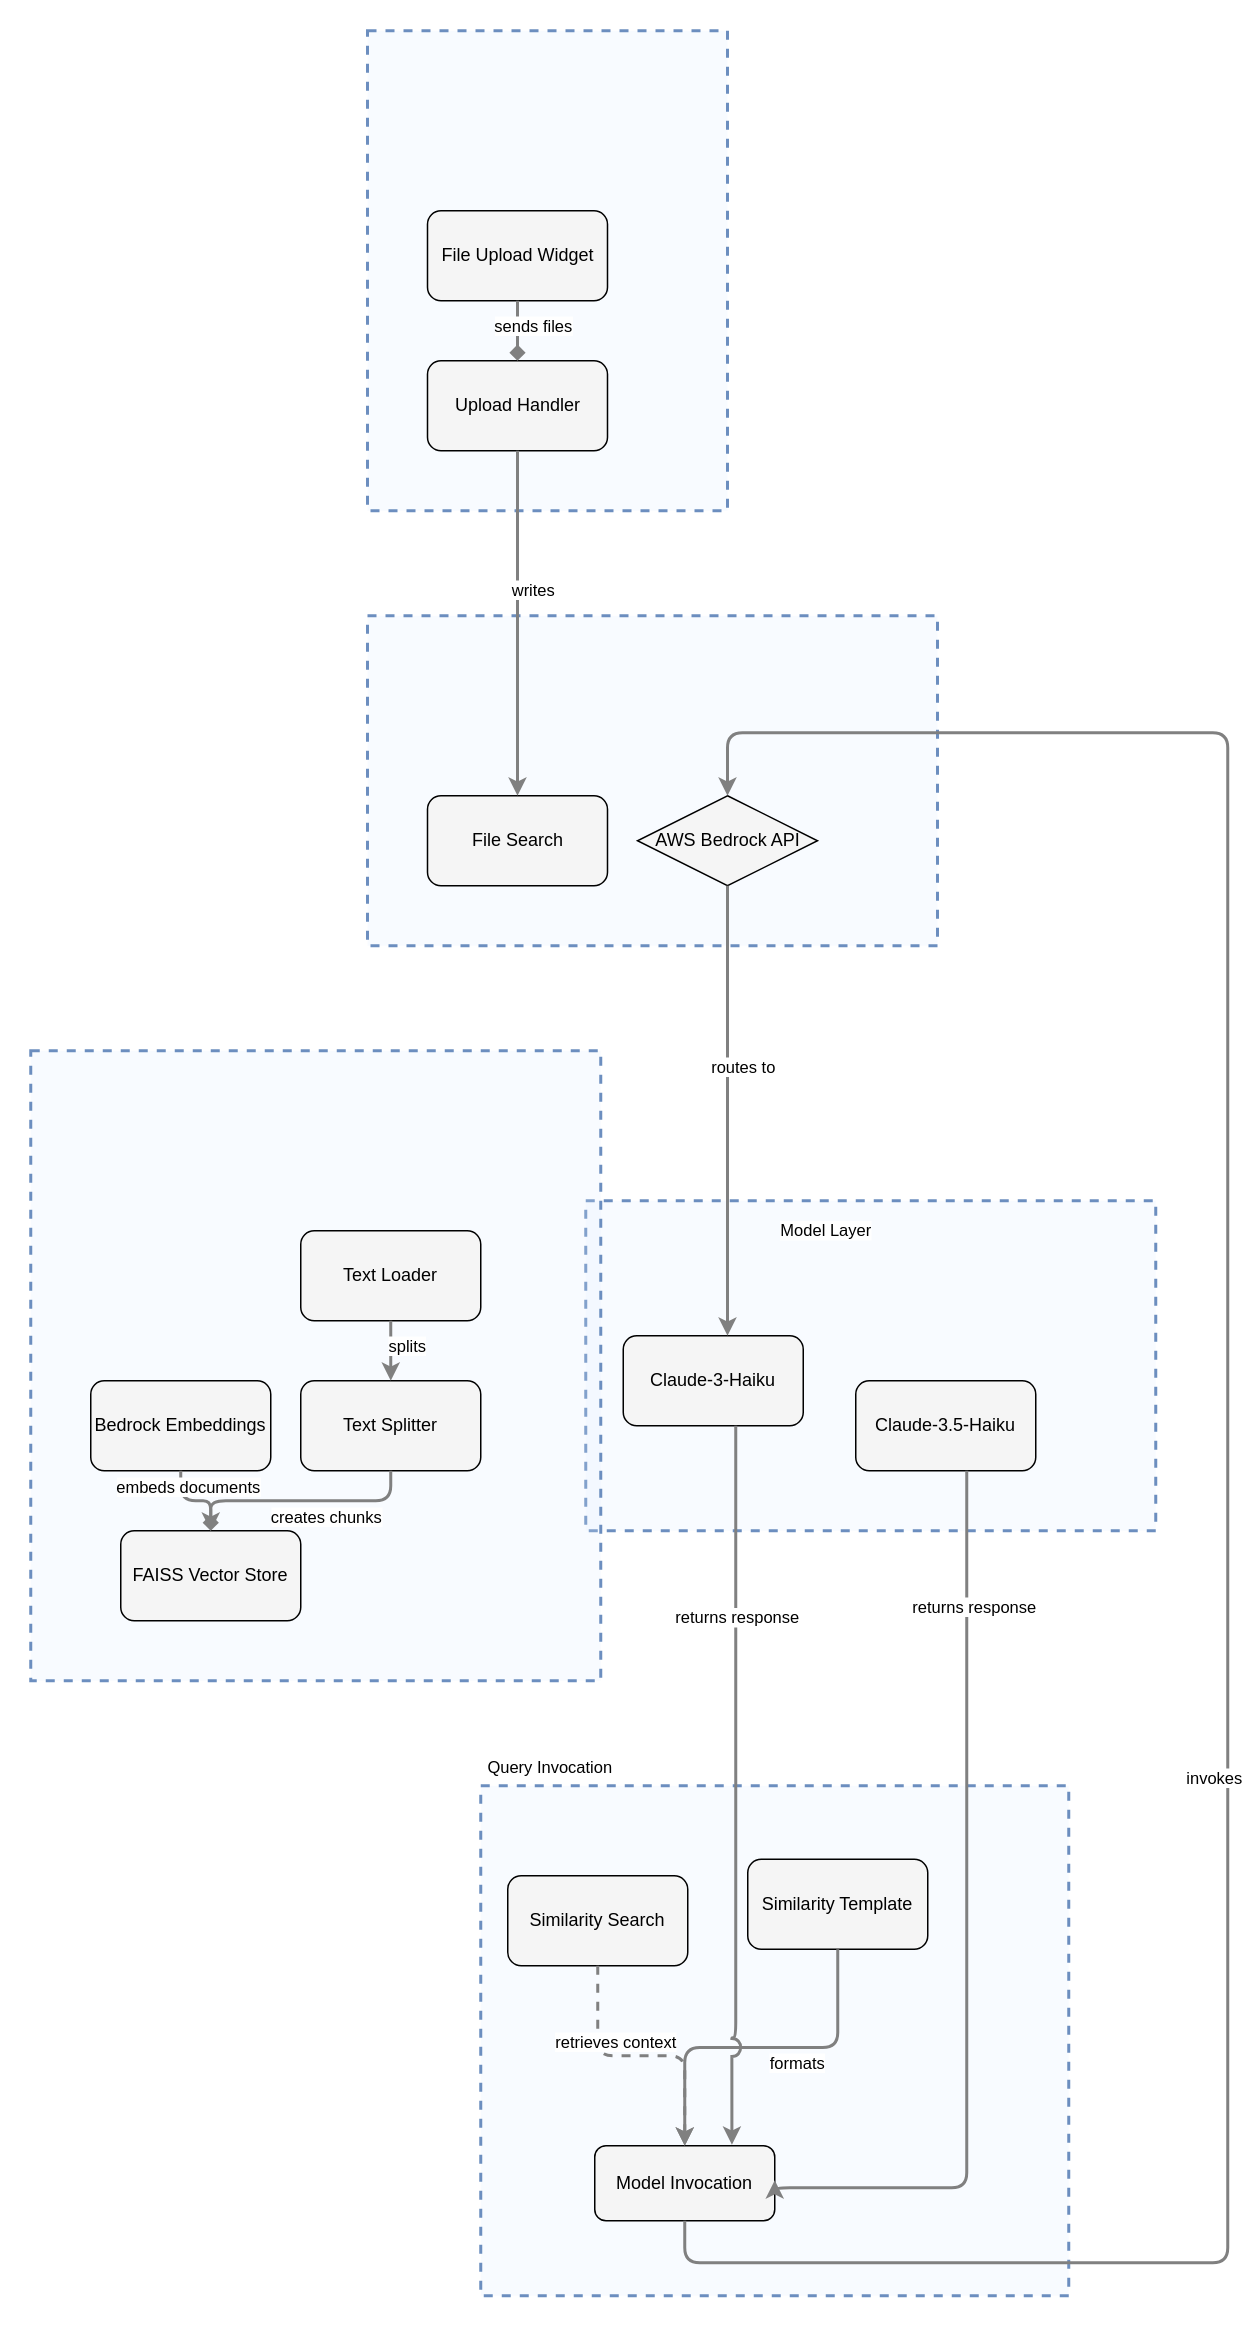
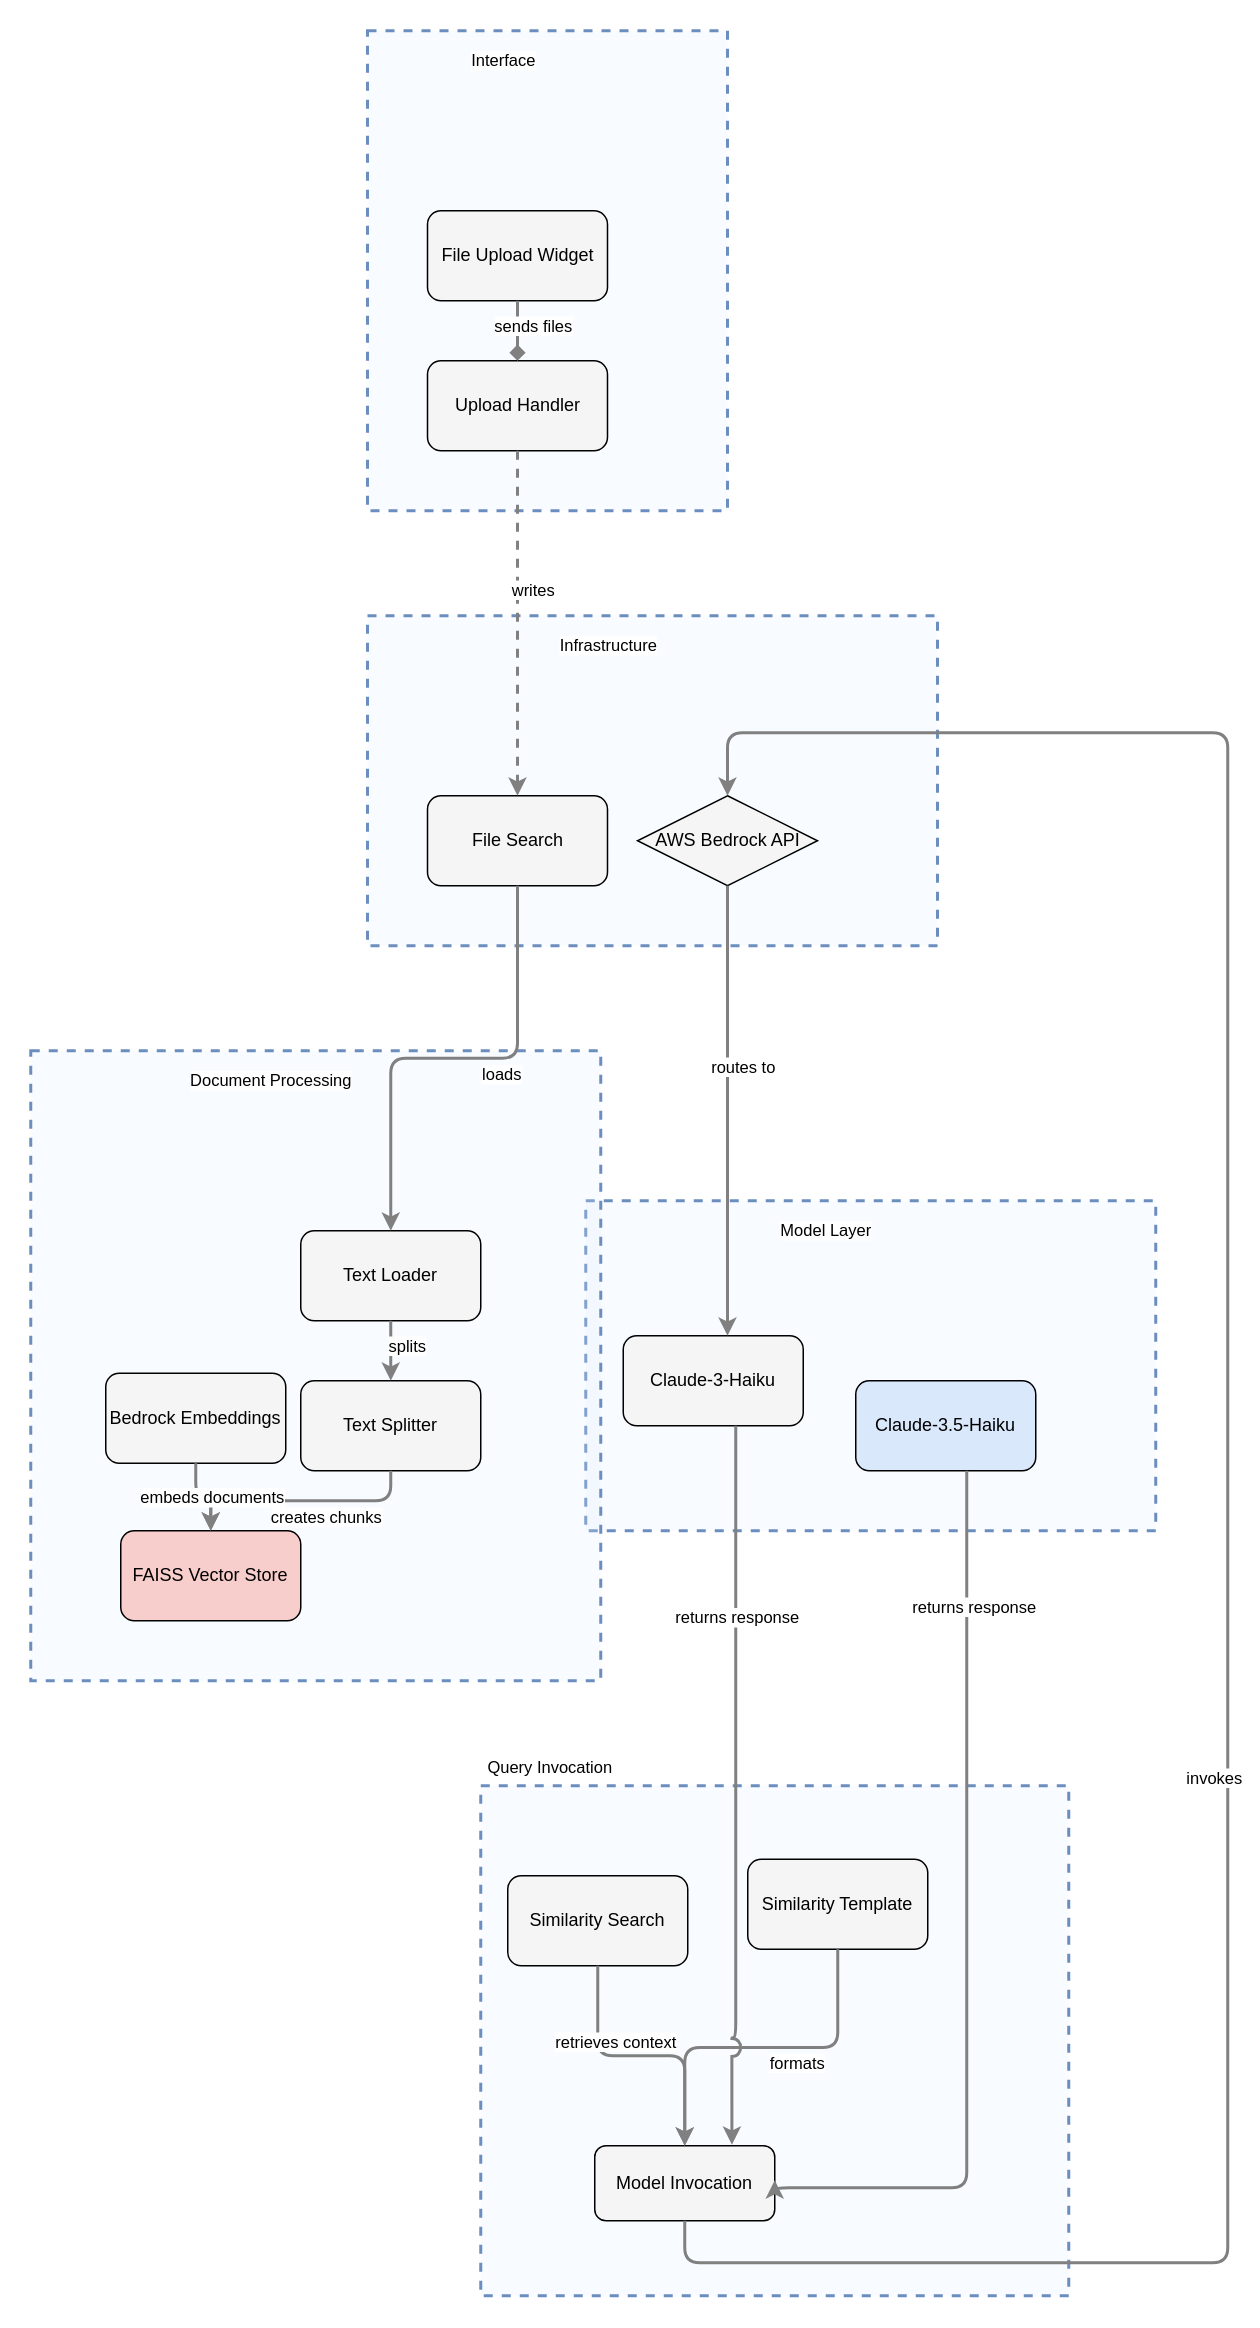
+ <mxCell id="24" value="Interface" style="edgeLabel;html=1;align=center;verticalAlign=middle;resizable=0;labelBackgroundColor=white;spacing=5" parent="1" vertex="1"><mxGeometry x="252.5" y="28" width="164" height="24" as="geometry" /></mxCell>
+ <mxCell id="5" value="Infrastructure" style="edgeLabel;html=1;align=center;verticalAlign=middle;resizable=0;labelBackgroundColor=white;spacing=5" parent="1" vertex="1"><mxGeometry x="252.5" y="418" width="304" height="24" as="geometry" /></mxCell>
- <mxCell id="27" style="edgeStyle=orthogonalEdgeStyle;rounded=1;orthogonalLoop=1;jettySize=auto;html=1;strokeColor=#808080;strokeWidth=2;jumpStyle=arc;jumpSize=10;spacing=15;labelBackgroundColor=white;labelBorderColor=none" parent="1" source="23" target="3" edge="1"><mxGeometry relative="1" as="geometry" /></mxCell>
+ <mxCell id="27" style="edgeStyle=orthogonalEdgeStyle;rounded=1;orthogonalLoop=1;jettySize=auto;html=1;strokeColor=#808080;strokeWidth=2;jumpStyle=arc;jumpSize=10;spacing=15;labelBackgroundColor=white;labelBorderColor=none;dashed=1;" parent="1" source="23" target="3" edge="1"><mxGeometry relative="1" as="geometry" /></mxCell>
+ <mxCell id="29" style="edgeStyle=orthogonalEdgeStyle;rounded=1;orthogonalLoop=1;jettySize=auto;html=1;strokeColor=#808080;strokeWidth=2;jumpStyle=arc;jumpSize=10;spacing=15;labelBackgroundColor=white;labelBorderColor=none" parent="1" source="3" target="16" edge="1"><mxGeometry relative="1" as="geometry" /></mxCell>
+ <mxCell id="30" value="loads" style="edgeLabel;html=1;align=center;verticalAlign=middle;resizable=0;points=[];" parent="29" vertex="1" connectable="0"><mxGeometry x="-0.2" y="10" relative="1" as="geometry"><mxPoint as="offset" /></mxGeometry></mxCell>
+ <mxCell id="20" value="Document Processing" style="edgeLabel;html=1;align=center;verticalAlign=middle;resizable=0;labelBackgroundColor=white;spacing=5" parent="1" vertex="1"><mxGeometry x="28" y="708" width="304" height="24" as="geometry" /></mxCell>
- <mxCell id="19" value="Bedrock Embeddings" style="rounded=1;whiteSpace=wrap;html=1;fillColor=#f5f5f5" parent="15" vertex="1"><mxGeometry x="40" y="220" width="120" height="60" as="geometry" /></mxCell>
+ <mxCell id="19" value="Bedrock Embeddings" style="rounded=1;whiteSpace=wrap;html=1;fillColor=#f5f5f5" parent="15" vertex="1"><mxGeometry x="50" y="215" width="120" height="60" as="geometry" /></mxCell>
- <mxCell id="8" value="Claude-3.5-Haiku" style="rounded=1;whiteSpace=wrap;html=1;fillColor=#f5f5f5" parent="6" vertex="1"><mxGeometry x="180" y="120" width="120" height="60" as="geometry" /></mxCell>
+ <mxCell id="8" value="Claude-3.5-Haiku" style="rounded=1;whiteSpace=wrap;html=1;fillColor=#dae8fc;" parent="6" vertex="1"><mxGeometry x="180" y="120" width="120" height="60" as="geometry" /></mxCell>
- <mxCell id="33" style="edgeStyle=orthogonalEdgeStyle;rounded=1;orthogonalLoop=1;jettySize=auto;html=1;strokeColor=#808080;strokeWidth=2;jumpStyle=arc;jumpSize=10;spacing=15;labelBackgroundColor=white;labelBorderColor=none;endArrow=diamond;" parent="1" source="17" target="18" edge="1"><mxGeometry relative="1" as="geometry" /></mxCell>
+ <mxCell id="33" style="edgeStyle=orthogonalEdgeStyle;rounded=1;orthogonalLoop=1;jettySize=auto;html=1;strokeColor=#808080;strokeWidth=2;jumpStyle=arc;jumpSize=10;spacing=15;labelBackgroundColor=white;labelBorderColor=none" parent="1" source="17" target="18" edge="1"><mxGeometry relative="1" as="geometry" /></mxCell>
- <mxCell id="18" value="FAISS Vector Store" style="rounded=1;whiteSpace=wrap;html=1;fillColor=#f5f5f5" parent="15" vertex="1"><mxGeometry x="60" y="320" width="120" height="60" as="geometry" /></mxCell>
+ <mxCell id="18" value="FAISS Vector Store" style="rounded=1;whiteSpace=wrap;html=1;fillColor=#f8cecc;" parent="15" vertex="1"><mxGeometry x="60" y="320" width="120" height="60" as="geometry" /></mxCell>
- <mxCell id="39" style="edgeStyle=orthogonalEdgeStyle;rounded=1;orthogonalLoop=1;jettySize=auto;html=1;strokeColor=#808080;strokeWidth=2;jumpStyle=arc;jumpSize=10;spacing=15;labelBackgroundColor=white;labelBorderColor=none;dashed=1;" parent="1" source="12" target="13" edge="1"><mxGeometry relative="1" as="geometry" /></mxCell>
+ <mxCell id="39" style="edgeStyle=orthogonalEdgeStyle;rounded=1;orthogonalLoop=1;jettySize=auto;html=1;strokeColor=#808080;strokeWidth=2;jumpStyle=arc;jumpSize=10;spacing=15;labelBackgroundColor=white;labelBorderColor=none" parent="1" source="12" target="13" edge="1"><mxGeometry relative="1" as="geometry" /></mxCell>
